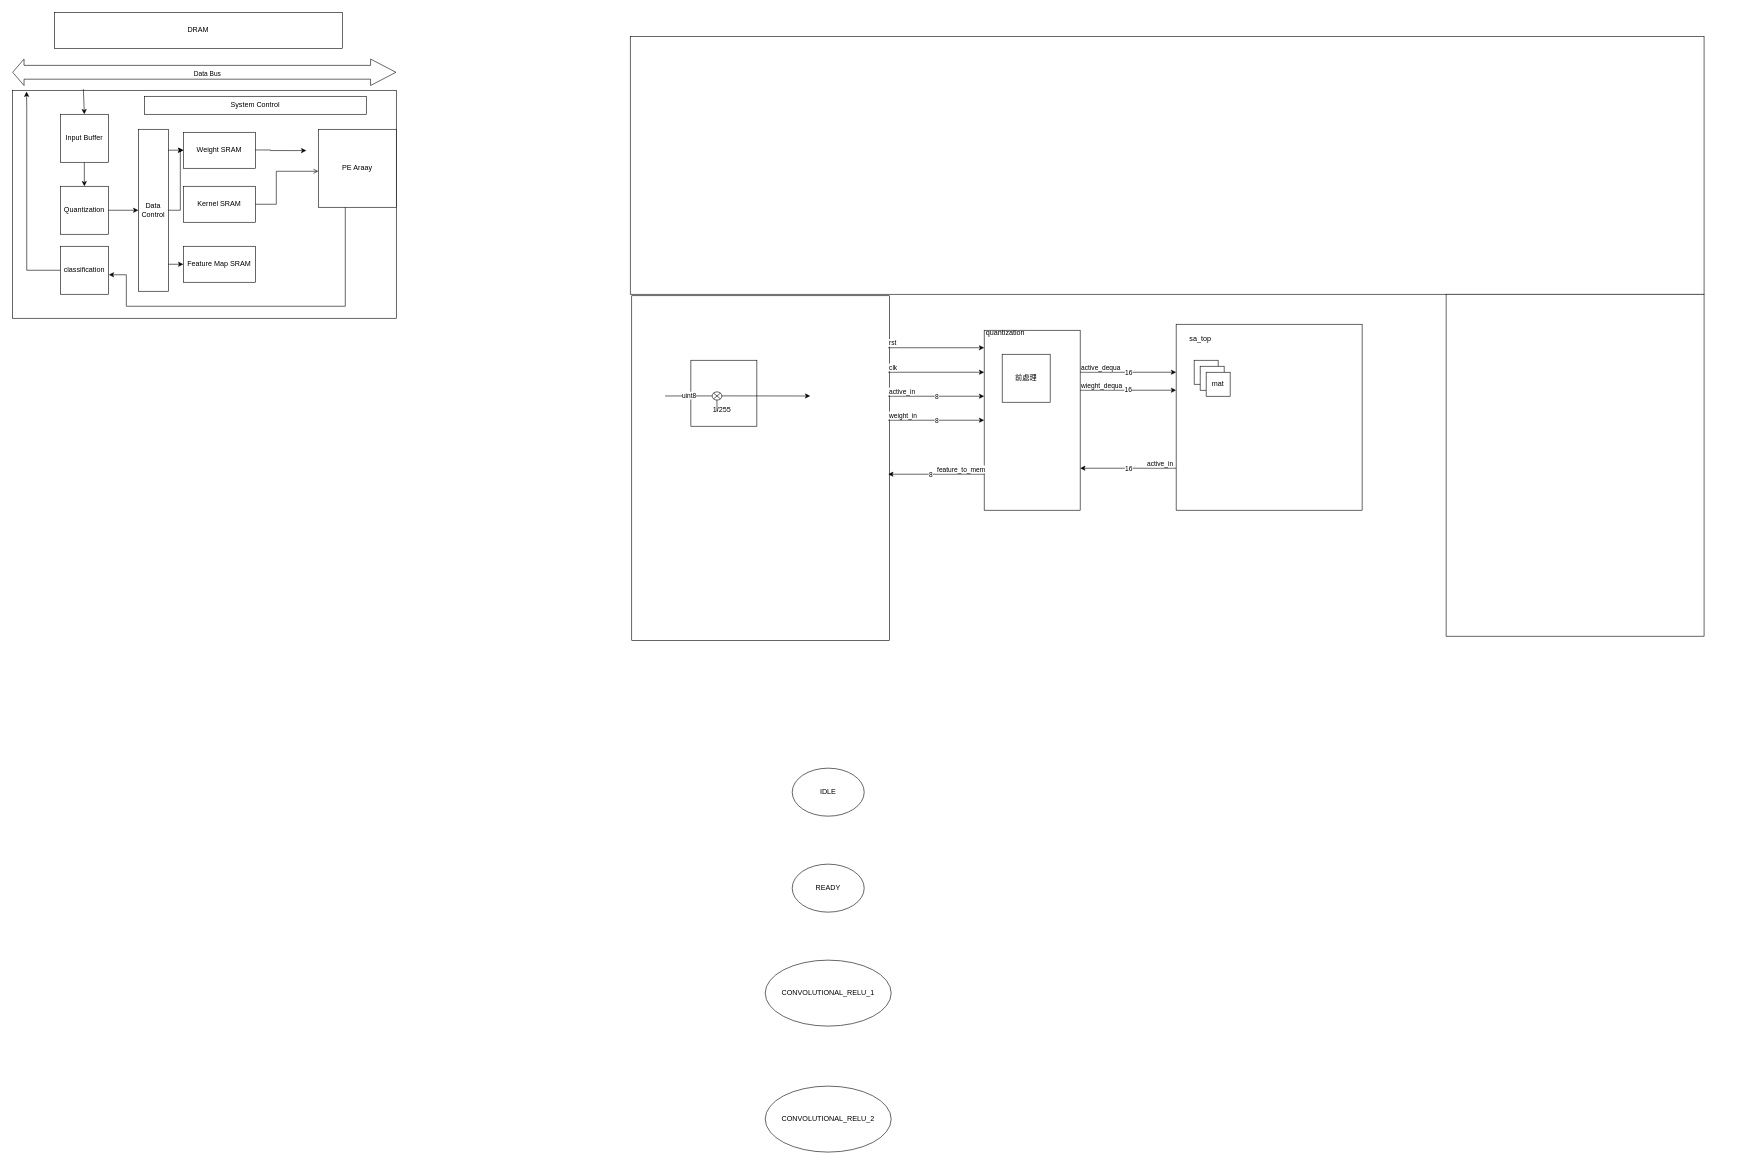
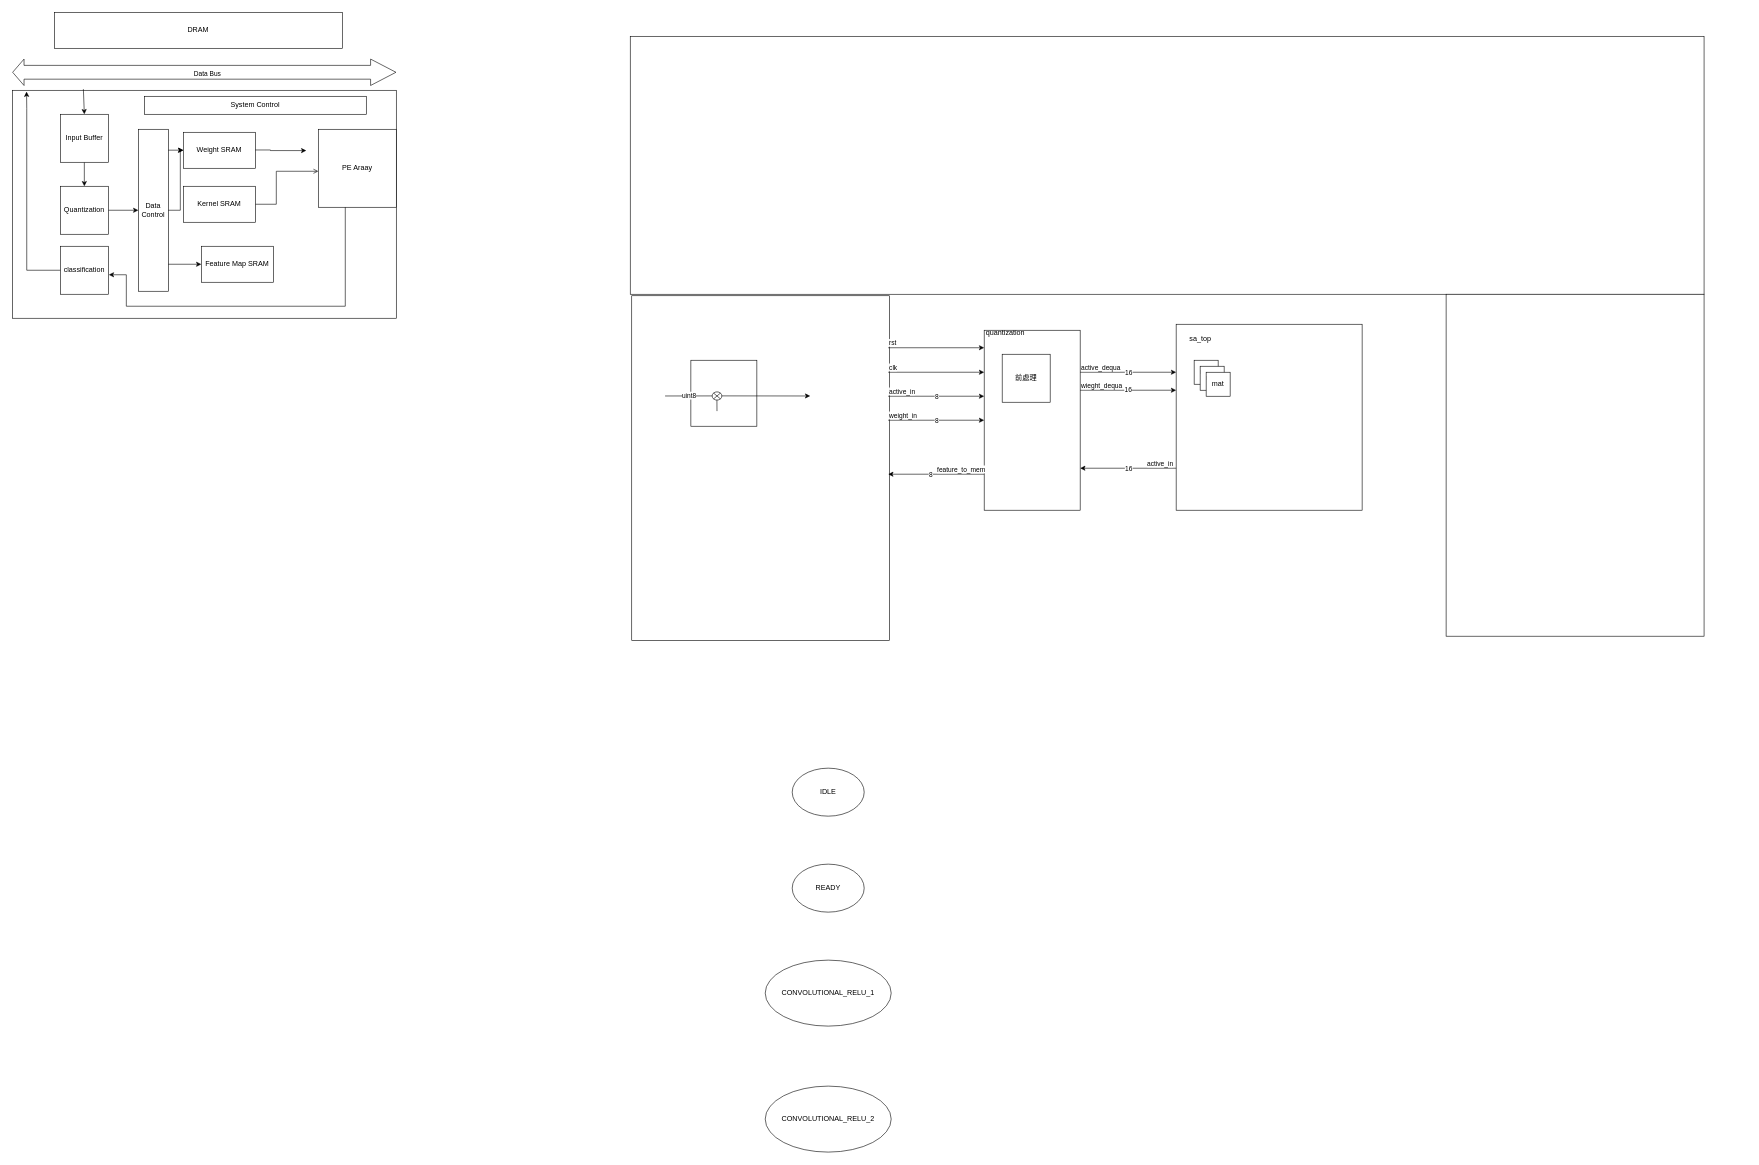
- <mxCell id="20" value="Feature Map SRAM" style="rounded=0;whiteSpace=wrap;html=1;" parent="1" vertex="1"><mxGeometry x="305" y="410" width="120" height="60" as="geometry" /></mxCell>
+ <mxCell id="20" value="Feature Map SRAM" style="rounded=0;whiteSpace=wrap;html=1;" parent="1" vertex="1"><mxGeometry x="335" y="410" width="120" height="60" as="geometry" /></mxCell>
- <mxCell id="64" value="1/255" style="text;html=1;align=center;verticalAlign=middle;whiteSpace=wrap;rounded=0;" vertex="1" parent="60"><mxGeometry x="86.559" y="75.625" width="32.258" height="13.75" as="geometry" /></mxCell>
